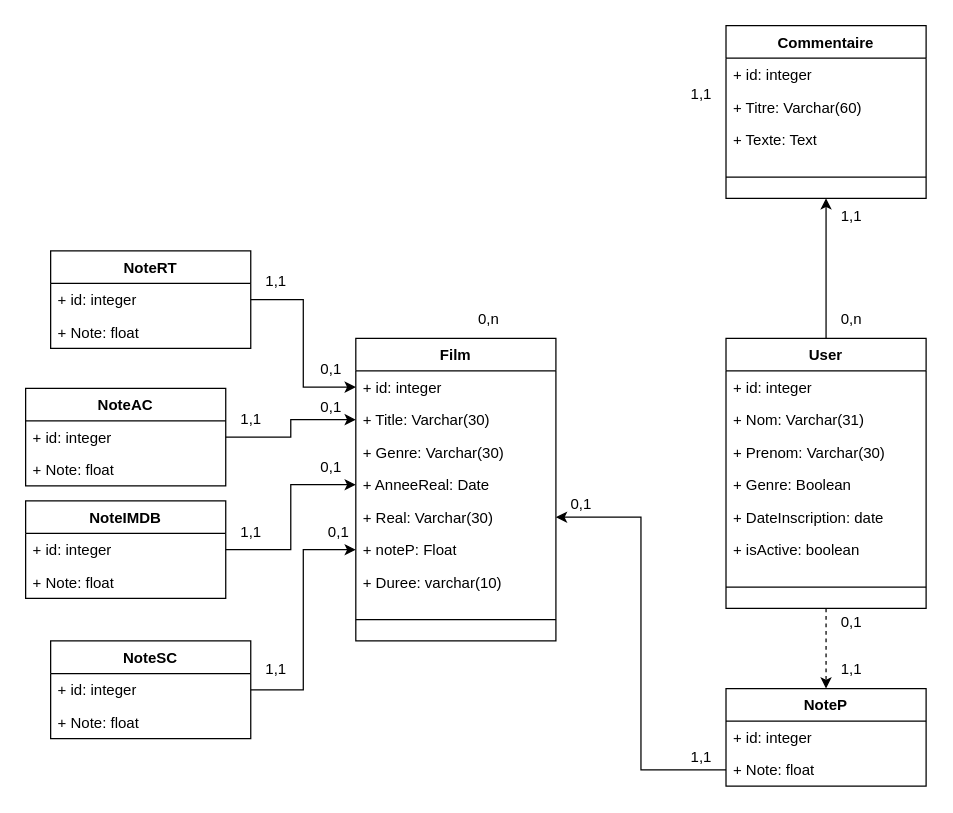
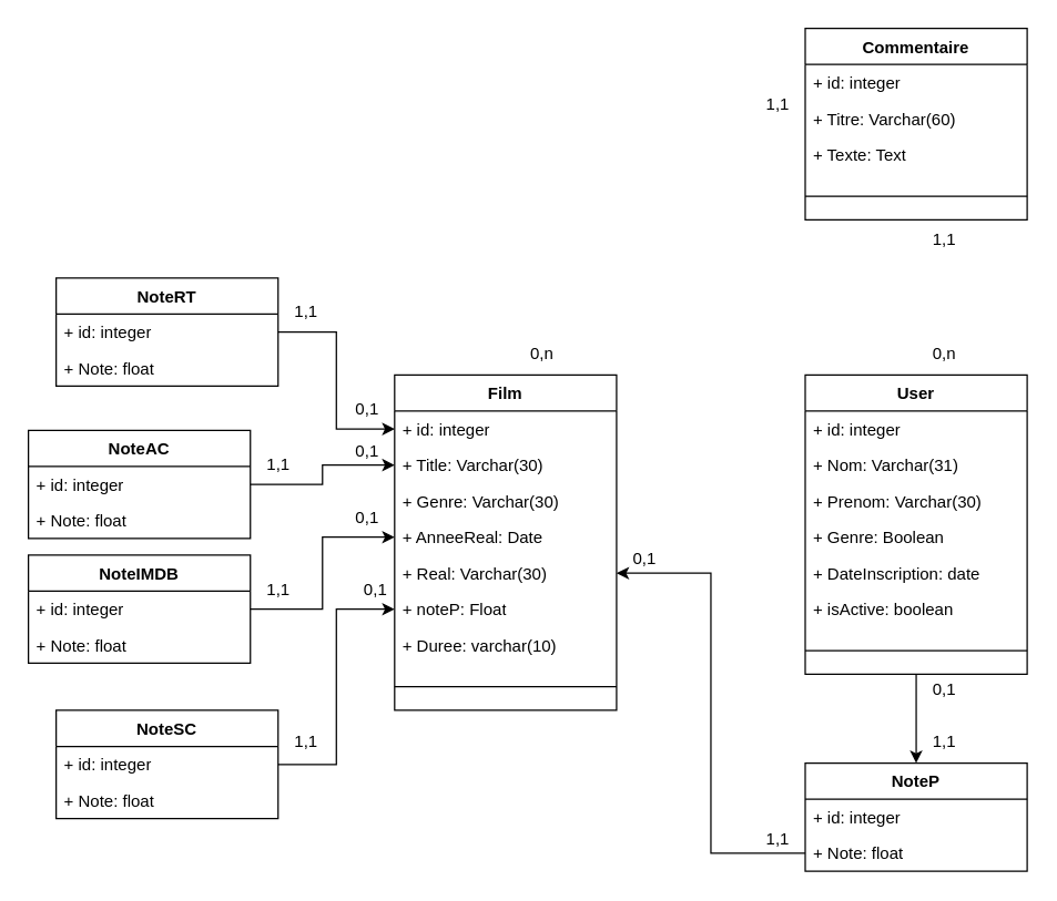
- <mxCell id="28" style="edgeStyle=orthogonalEdgeStyle;rounded=0;html=1;exitX=0.5;exitY=0;exitDx=0;exitDy=0;entryX=0.5;entryY=1;entryDx=0;entryDy=0;" edge="1" parent="1" source="29" target="37"><mxGeometry relative="1" as="geometry" /></mxCell>
- <mxCell id="27" style="edgeStyle=none;html=1;exitX=0.5;exitY=1;exitDx=0;exitDy=0;entryX=0.5;entryY=0;entryDx=0;entryDy=0;dashed=1;" edge="1" parent="1" source="29" target="42"><mxGeometry relative="1" as="geometry" /></mxCell>
+ <mxCell id="27" style="edgeStyle=none;html=1;exitX=0.5;exitY=1;exitDx=0;exitDy=0;entryX=0.5;entryY=0;entryDx=0;entryDy=0;" edge="1" parent="1" source="29" target="42"><mxGeometry relative="1" as="geometry" /></mxCell>
